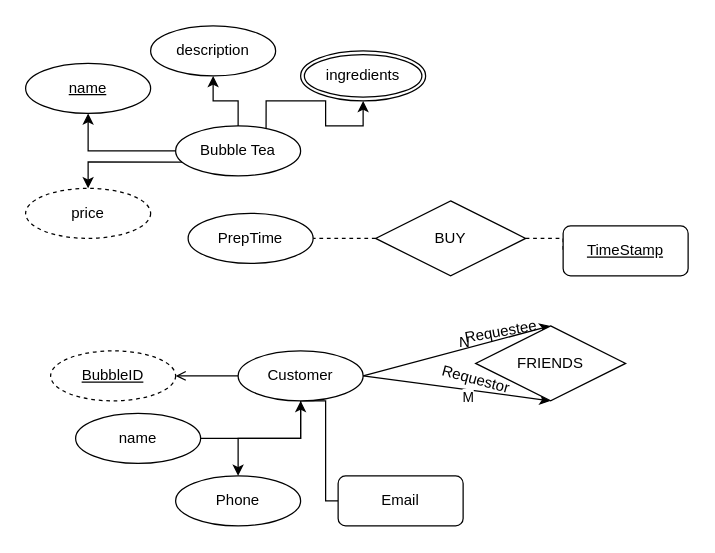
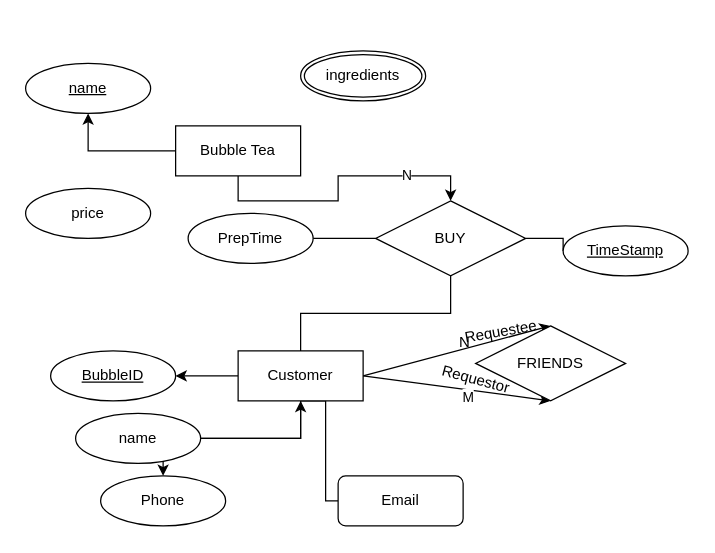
- <mxCell id="10" value="description" style="ellipse;whiteSpace=wrap;html=1;align=center;" vertex="1" parent="1"><mxGeometry x="120" y="20" width="100" height="40" as="geometry" /></mxCell>
- <mxCell id="3" value="" style="edgeStyle=orthogonalEdgeStyle;rounded=0;orthogonalLoop=1;jettySize=auto;html=1;" edge="1" parent="1" source="8" target="10"><mxGeometry relative="1" as="geometry" /></mxCell>
- <mxCell id="4" style="edgeStyle=orthogonalEdgeStyle;rounded=0;orthogonalLoop=1;jettySize=auto;html=1;exitX=0.75;exitY=0;exitDx=0;exitDy=0;entryX=0.5;entryY=1;entryDx=0;entryDy=0;" edge="1" parent="1" source="8" target="11"><mxGeometry relative="1" as="geometry" /></mxCell>
- <mxCell id="8" value="Bubble Tea" style="ellipse;whiteSpace=wrap;html=1;align=center;" vertex="1" parent="1"><mxGeometry x="140" y="100" width="100" height="40" as="geometry" /></mxCell>
+ <mxCell id="8" value="Bubble Tea" style="whiteSpace=wrap;html=1;align=center;" vertex="1" parent="1"><mxGeometry x="140" y="100" width="100" height="40" as="geometry" /></mxCell>
- <mxCell id="5" style="edgeStyle=orthogonalEdgeStyle;rounded=0;orthogonalLoop=1;jettySize=auto;html=1;exitX=0;exitY=0.75;exitDx=0;exitDy=0;entryX=0.5;entryY=0;entryDx=0;entryDy=0;" edge="1" parent="1" source="8" target="12"><mxGeometry relative="1" as="geometry" /></mxCell>
+ <mxCell id="6" style="edgeStyle=orthogonalEdgeStyle;rounded=0;orthogonalLoop=1;jettySize=auto;html=1;exitX=0.5;exitY=1;exitDx=0;exitDy=0;entryX=0.5;entryY=0;entryDx=0;entryDy=0;" edge="1" parent="1" source="8" target="28"><mxGeometry relative="1" as="geometry" /></mxCell>
+ <mxCell id="7" value="&lt;div&gt;N&lt;/div&gt;" style="edgeLabel;html=1;align=center;verticalAlign=middle;resizable=0;points=[];" vertex="1" connectable="0" parent="6"><mxGeometry x="0.509" y="1" relative="1" as="geometry"><mxPoint as="offset" /></mxGeometry></mxCell>
- <mxCell id="12" value="price" style="ellipse;whiteSpace=wrap;html=1;align=center;dashed=1;" vertex="1" parent="1"><mxGeometry x="20" y="150" width="100" height="40" as="geometry" /></mxCell>
+ <mxCell id="12" value="price" style="ellipse;whiteSpace=wrap;html=1;align=center;" vertex="1" parent="1"><mxGeometry x="20" y="150" width="100" height="40" as="geometry" /></mxCell>
- <mxCell id="25" style="edgeStyle=orthogonalEdgeStyle;rounded=0;orthogonalLoop=1;jettySize=auto;html=1;exitX=0;exitY=0.5;exitDx=0;exitDy=0;entryX=1;entryY=0.5;entryDx=0;entryDy=0;endArrow=none;startFill=0;dashed=1;" edge="1" parent="1" source="28" target="29"><mxGeometry relative="1" as="geometry"><Array as="points"><mxPoint x="300" y="190" /><mxPoint x="300" y="190" /></Array></mxGeometry></mxCell>
+ <mxCell id="25" style="edgeStyle=orthogonalEdgeStyle;rounded=0;orthogonalLoop=1;jettySize=auto;html=1;exitX=0;exitY=0.5;exitDx=0;exitDy=0;entryX=1;entryY=0.5;entryDx=0;entryDy=0;endArrow=none;startFill=0;" edge="1" parent="1" source="28" target="29"><mxGeometry relative="1" as="geometry"><Array as="points"><mxPoint x="300" y="190" /><mxPoint x="300" y="190" /></Array></mxGeometry></mxCell>
- <mxCell id="26" style="edgeStyle=orthogonalEdgeStyle;rounded=0;orthogonalLoop=1;jettySize=auto;html=1;exitX=1;exitY=0.5;exitDx=0;exitDy=0;entryX=0;entryY=0.5;entryDx=0;entryDy=0;endArrow=none;startFill=0;dashed=1;" edge="1" parent="1" source="28" target="30"><mxGeometry relative="1" as="geometry" /></mxCell>
+ <mxCell id="26" style="edgeStyle=orthogonalEdgeStyle;rounded=0;orthogonalLoop=1;jettySize=auto;html=1;exitX=1;exitY=0.5;exitDx=0;exitDy=0;entryX=0;entryY=0.5;entryDx=0;entryDy=0;endArrow=none;startFill=0;" edge="1" parent="1" source="28" target="30"><mxGeometry relative="1" as="geometry" /></mxCell>
- <mxCell id="30" value="&lt;u&gt;TimeStamp&lt;/u&gt;" style="whiteSpace=wrap;html=1;align=center;rounded=1;" vertex="1" parent="1"><mxGeometry x="450" y="180" width="100" height="40" as="geometry" /></mxCell>
+ <mxCell id="30" value="&lt;u&gt;TimeStamp&lt;/u&gt;" style="ellipse;whiteSpace=wrap;html=1;align=center;" vertex="1" parent="1"><mxGeometry x="450" y="180" width="100" height="40" as="geometry" /></mxCell>
+ <mxCell id="27" style="edgeStyle=orthogonalEdgeStyle;rounded=0;orthogonalLoop=1;jettySize=auto;html=1;exitX=0.5;exitY=1;exitDx=0;exitDy=0;endArrow=none;startFill=0;" edge="1" parent="1" source="28" target="19"><mxGeometry relative="1" as="geometry" /></mxCell>
- <mxCell id="20" value="BubbleID" style="ellipse;whiteSpace=wrap;html=1;align=center;fontStyle=4;dashed=1;" vertex="1" parent="1"><mxGeometry x="40" y="280" width="100" height="40" as="geometry" /></mxCell>
+ <mxCell id="20" value="BubbleID" style="ellipse;whiteSpace=wrap;html=1;align=center;fontStyle=4;" vertex="1" parent="1"><mxGeometry x="40" y="280" width="100" height="40" as="geometry" /></mxCell>
- <mxCell id="13" style="edgeStyle=orthogonalEdgeStyle;rounded=0;orthogonalLoop=1;jettySize=auto;html=1;exitX=0;exitY=0.5;exitDx=0;exitDy=0;entryX=1;entryY=0.5;entryDx=0;entryDy=0;endArrow=open;" edge="1" parent="1" source="19" target="20"><mxGeometry relative="1" as="geometry" /></mxCell>
+ <mxCell id="13" style="edgeStyle=orthogonalEdgeStyle;rounded=0;orthogonalLoop=1;jettySize=auto;html=1;exitX=0;exitY=0.5;exitDx=0;exitDy=0;entryX=1;entryY=0.5;entryDx=0;entryDy=0;" edge="1" parent="1" source="19" target="20"><mxGeometry relative="1" as="geometry" /></mxCell>
- <mxCell id="19" value="Customer" style="ellipse;whiteSpace=wrap;html=1;align=center;" vertex="1" parent="1"><mxGeometry x="190" y="280" width="100" height="40" as="geometry" /></mxCell>
+ <mxCell id="19" value="Customer" style="whiteSpace=wrap;html=1;align=center;" vertex="1" parent="1"><mxGeometry x="190" y="280" width="100" height="40" as="geometry" /></mxCell>
- <mxCell id="23" value="Phone" style="ellipse;whiteSpace=wrap;html=1;align=center;" vertex="1" parent="1"><mxGeometry x="140" y="380" width="100" height="40" as="geometry" /></mxCell>
+ <mxCell id="23" value="Phone" style="ellipse;whiteSpace=wrap;html=1;align=center;" vertex="1" parent="1"><mxGeometry x="80" y="380" width="100" height="40" as="geometry" /></mxCell>
